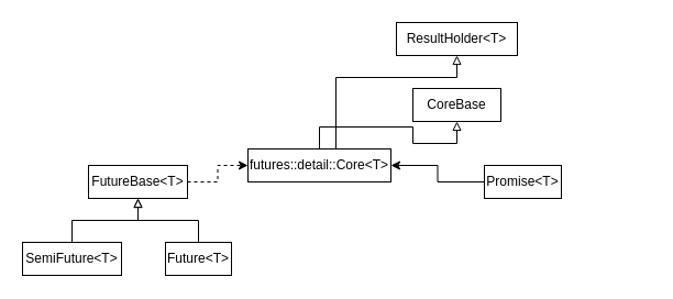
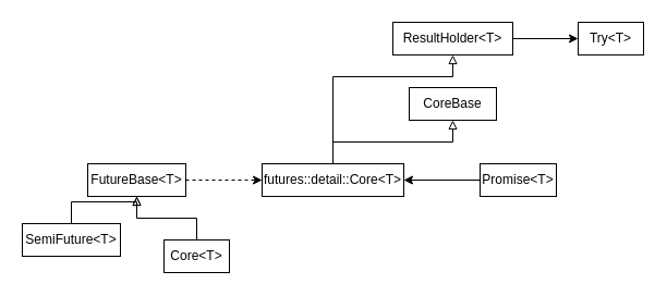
+ <mxCell id="9" value="" style="edgeStyle=orthogonalEdgeStyle;rounded=0;orthogonalLoop=1;jettySize=auto;html=1;endArrow=classic;endFill=1;strokeColor=#000000;align=center;verticalAlign=middle;" parent="1" source="10" target="12" edge="1"><mxGeometry relative="1" as="geometry" /></mxCell>
+ <mxCell id="12" value="Try&amp;lt;T&amp;gt;" style="text;whiteSpace=wrap;html=1;align=center;verticalAlign=middle;strokeColor=#000000;" parent="1" vertex="1"><mxGeometry x="530" y="20" width="60" height="30" as="geometry" /></mxCell>
- <mxCell id="8" value="futures::detail::Core&amp;lt;T&amp;gt;" style="text;whiteSpace=wrap;html=1;strokeColor=#000000;align=center;verticalAlign=middle;" parent="1" vertex="1"><mxGeometry x="225" y="135" width="130" height="30" as="geometry" /></mxCell>
+ <mxCell id="8" value="futures::detail::Core&amp;lt;T&amp;gt;" style="text;whiteSpace=wrap;html=1;strokeColor=#000000;align=center;verticalAlign=middle;" parent="1" vertex="1"><mxGeometry x="240" y="150" width="130" height="30" as="geometry" /></mxCell>
- <mxCell id="16" value="SemiFuture&amp;lt;T&amp;gt;" style="text;whiteSpace=wrap;html=1;strokeColor=#000000;align=center;verticalAlign=middle;" vertex="1" parent="1"><mxGeometry x="20" y="220" width="90" height="30" as="geometry" /></mxCell>
+ <mxCell id="16" value="SemiFuture&amp;lt;T&amp;gt;" style="text;whiteSpace=wrap;html=1;strokeColor=#000000;align=center;verticalAlign=middle;" vertex="1" parent="1"><mxGeometry x="20" y="205" width="90" height="30" as="geometry" /></mxCell>
- <mxCell id="3" value="Future&amp;lt;T&amp;gt;" style="text;whiteSpace=wrap;html=1;align=center;verticalAlign=middle;strokeColor=#000000;" parent="1" vertex="1"><mxGeometry x="150" y="220" width="60" height="30" as="geometry" /></mxCell>
+ <mxCell id="3" value="Core&amp;lt;T&amp;gt;" style="text;whiteSpace=wrap;html=1;align=center;verticalAlign=middle;strokeColor=#000000;" parent="1" vertex="1"><mxGeometry x="150" y="220" width="60" height="30" as="geometry" /></mxCell>
